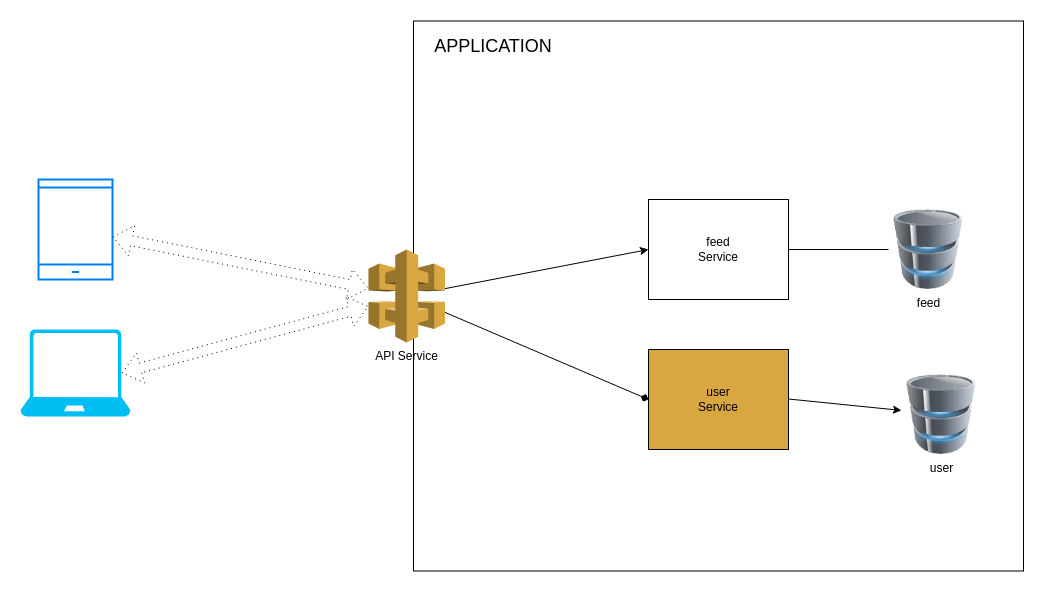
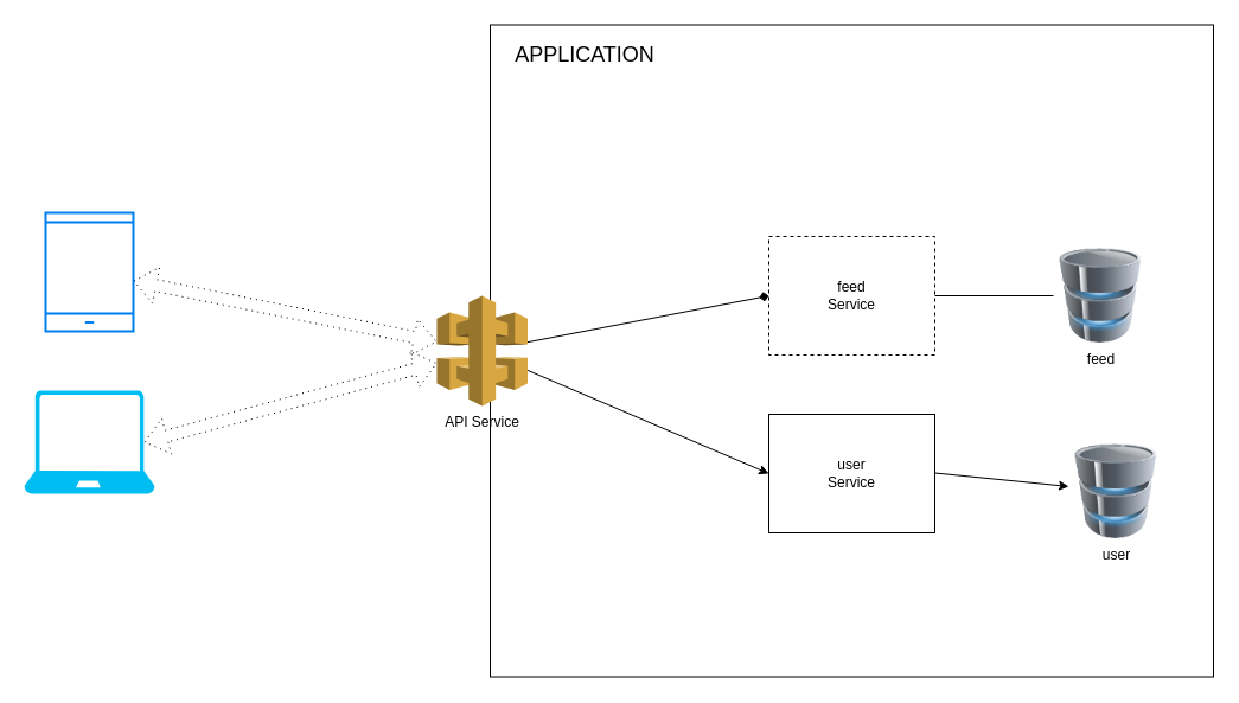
- <mxCell id="3" value="feed&lt;br&gt;Service" style="rounded=0;whiteSpace=wrap;html=1;" vertex="1" parent="1"><mxGeometry x="648" y="199" width="140" height="100" as="geometry" /></mxCell>
+ <mxCell id="3" value="feed&lt;br&gt;Service" style="rounded=0;whiteSpace=wrap;html=1;dashed=1;" vertex="1" parent="1"><mxGeometry x="648" y="199" width="140" height="100" as="geometry" /></mxCell>
- <mxCell id="10" value="" style="endArrow=classic;html=1;entryX=0;entryY=0.5;entryDx=0;entryDy=0;" edge="1" parent="1" source="9" target="3"><mxGeometry width="50" height="50" relative="1" as="geometry"><mxPoint x="578" y="269" as="sourcePoint" /><mxPoint x="628" y="219" as="targetPoint" /></mxGeometry></mxCell>
+ <mxCell id="10" value="" style="endArrow=diamond;html=1;entryX=0;entryY=0.5;entryDx=0;entryDy=0;" edge="1" parent="1" source="9" target="3"><mxGeometry width="50" height="50" relative="1" as="geometry"><mxPoint x="578" y="269" as="sourcePoint" /><mxPoint x="628" y="219" as="targetPoint" /></mxGeometry></mxCell>
- <mxCell id="11" value="" style="endArrow=diamond;html=1;entryX=0;entryY=0.5;entryDx=0;entryDy=0;" edge="1" parent="1" source="9" target="4"><mxGeometry width="50" height="50" relative="1" as="geometry"><mxPoint x="468" y="429" as="sourcePoint" /><mxPoint x="518" y="379" as="targetPoint" /></mxGeometry></mxCell>
+ <mxCell id="11" value="" style="endArrow=classic;html=1;entryX=0;entryY=0.5;entryDx=0;entryDy=0;" edge="1" parent="1" source="9" target="4"><mxGeometry width="50" height="50" relative="1" as="geometry"><mxPoint x="468" y="429" as="sourcePoint" /><mxPoint x="518" y="379" as="targetPoint" /></mxGeometry></mxCell>
- <mxCell id="4" value="user&lt;br&gt;Service" style="rounded=0;whiteSpace=wrap;html=1;fillColor=#d9a741;" vertex="1" parent="1"><mxGeometry x="648" y="349" width="140" height="100" as="geometry" /></mxCell>
+ <mxCell id="4" value="user&lt;br&gt;Service" style="rounded=0;whiteSpace=wrap;html=1;" vertex="1" parent="1"><mxGeometry x="648" y="349" width="140" height="100" as="geometry" /></mxCell>
